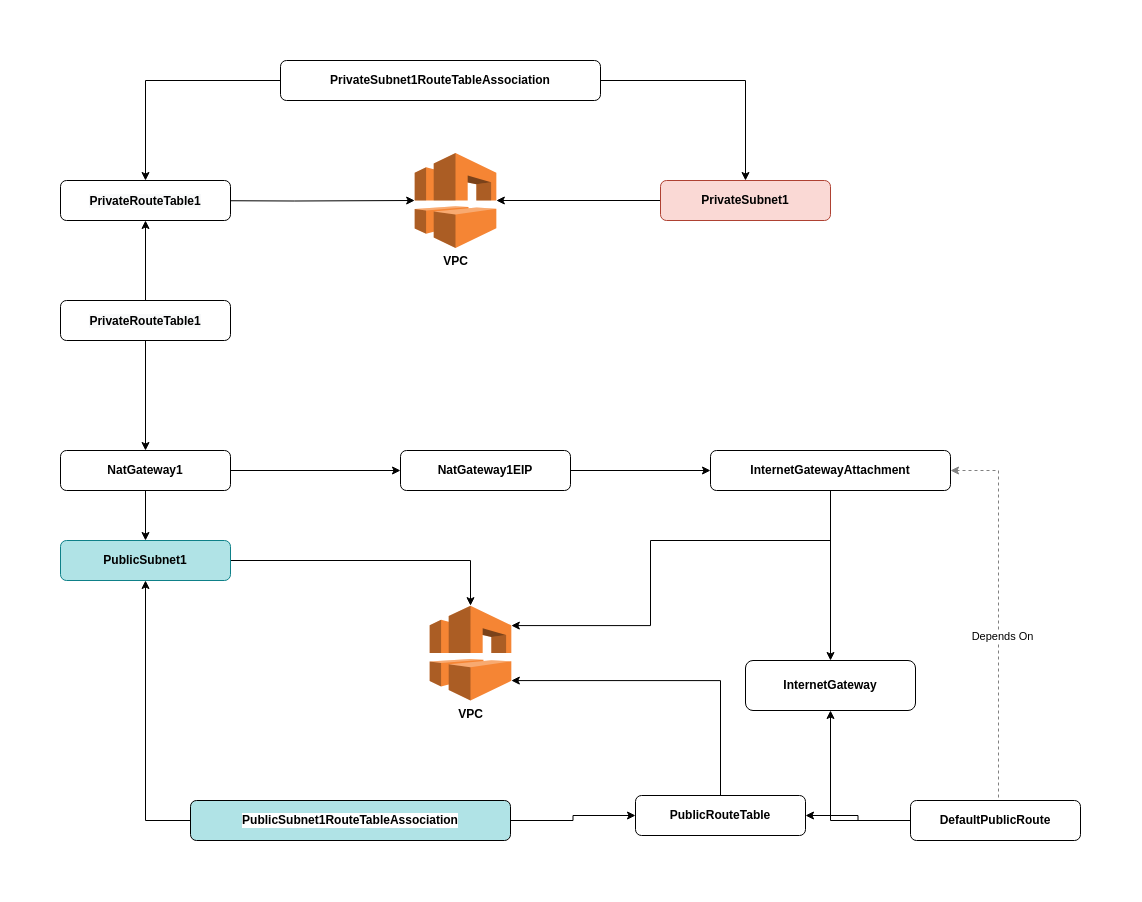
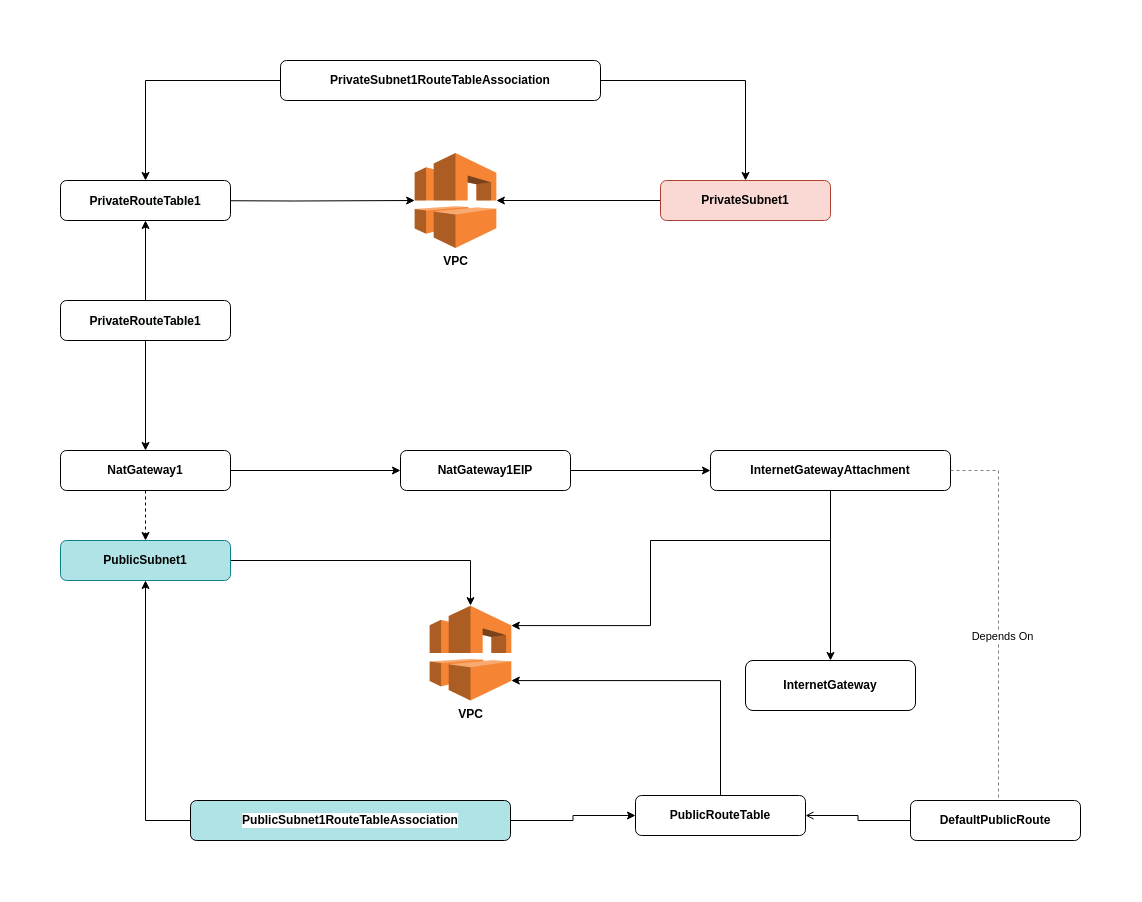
- <mxCell id="20" style="edgeStyle=orthogonalEdgeStyle;rounded=0;orthogonalLoop=1;jettySize=auto;html=1;entryX=1;entryY=0.5;entryDx=0;entryDy=0;dashed=1;exitX=0.5;exitY=0;exitDx=0;exitDy=0;fillColor=#d5e8d4;strokeColor=#808080;" parent="1" source="22" target="6" edge="1"><mxGeometry relative="1" as="geometry"><mxPoint x="960" y="740" as="sourcePoint" /><Array as="points"><mxPoint x="998" y="800" /><mxPoint x="998" y="470" /></Array></mxGeometry></mxCell>
+ <mxCell id="20" style="edgeStyle=orthogonalEdgeStyle;rounded=0;orthogonalLoop=1;jettySize=auto;html=1;entryX=1;entryY=0.5;entryDx=0;entryDy=0;dashed=1;exitX=0.5;exitY=0;exitDx=0;exitDy=0;fillColor=#d5e8d4;strokeColor=#808080;endArrow=none;" parent="1" source="22" target="6" edge="1"><mxGeometry relative="1" as="geometry"><mxPoint x="960" y="740" as="sourcePoint" /><Array as="points"><mxPoint x="998" y="800" /><mxPoint x="998" y="470" /></Array></mxGeometry></mxCell>
- <mxCell id="14" style="edgeStyle=orthogonalEdgeStyle;rounded=0;orthogonalLoop=1;jettySize=auto;html=1;" parent="1" source="15" target="8" edge="1"><mxGeometry relative="1" as="geometry" /></mxCell>
+ <mxCell id="14" style="edgeStyle=orthogonalEdgeStyle;rounded=0;orthogonalLoop=1;jettySize=auto;html=1;dashed=1;" parent="1" source="15" target="8" edge="1"><mxGeometry relative="1" as="geometry" /></mxCell>
- <mxCell id="19" style="edgeStyle=orthogonalEdgeStyle;rounded=0;orthogonalLoop=1;jettySize=auto;html=1;exitX=0;exitY=0.5;exitDx=0;exitDy=0;" parent="1" source="22" target="3" edge="1"><mxGeometry relative="1" as="geometry"><Array as="points"><mxPoint x="830" y="820" /></Array></mxGeometry></mxCell>
- <mxCell id="18" style="edgeStyle=orthogonalEdgeStyle;rounded=0;orthogonalLoop=1;jettySize=auto;html=1;entryX=1;entryY=0.5;entryDx=0;entryDy=0;" parent="1" source="22" target="17" edge="1"><mxGeometry relative="1" as="geometry" /></mxCell>
+ <mxCell id="18" style="edgeStyle=orthogonalEdgeStyle;rounded=0;orthogonalLoop=1;jettySize=auto;html=1;entryX=1;entryY=0.5;entryDx=0;entryDy=0;endArrow=open;" parent="1" source="22" target="17" edge="1"><mxGeometry relative="1" as="geometry" /></mxCell>
